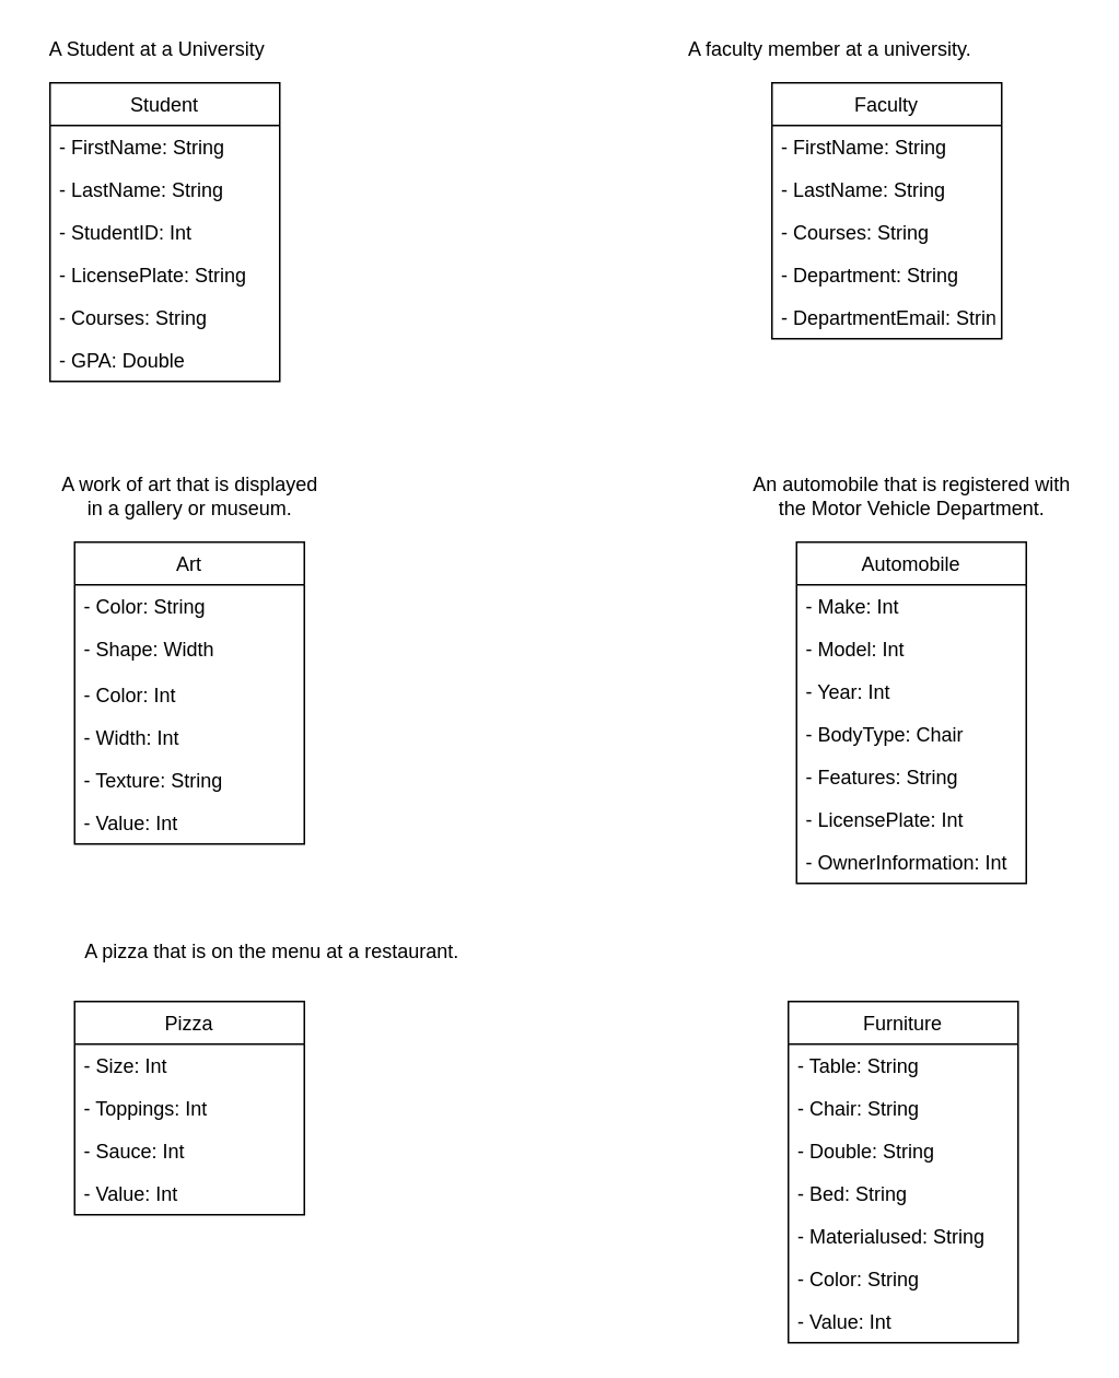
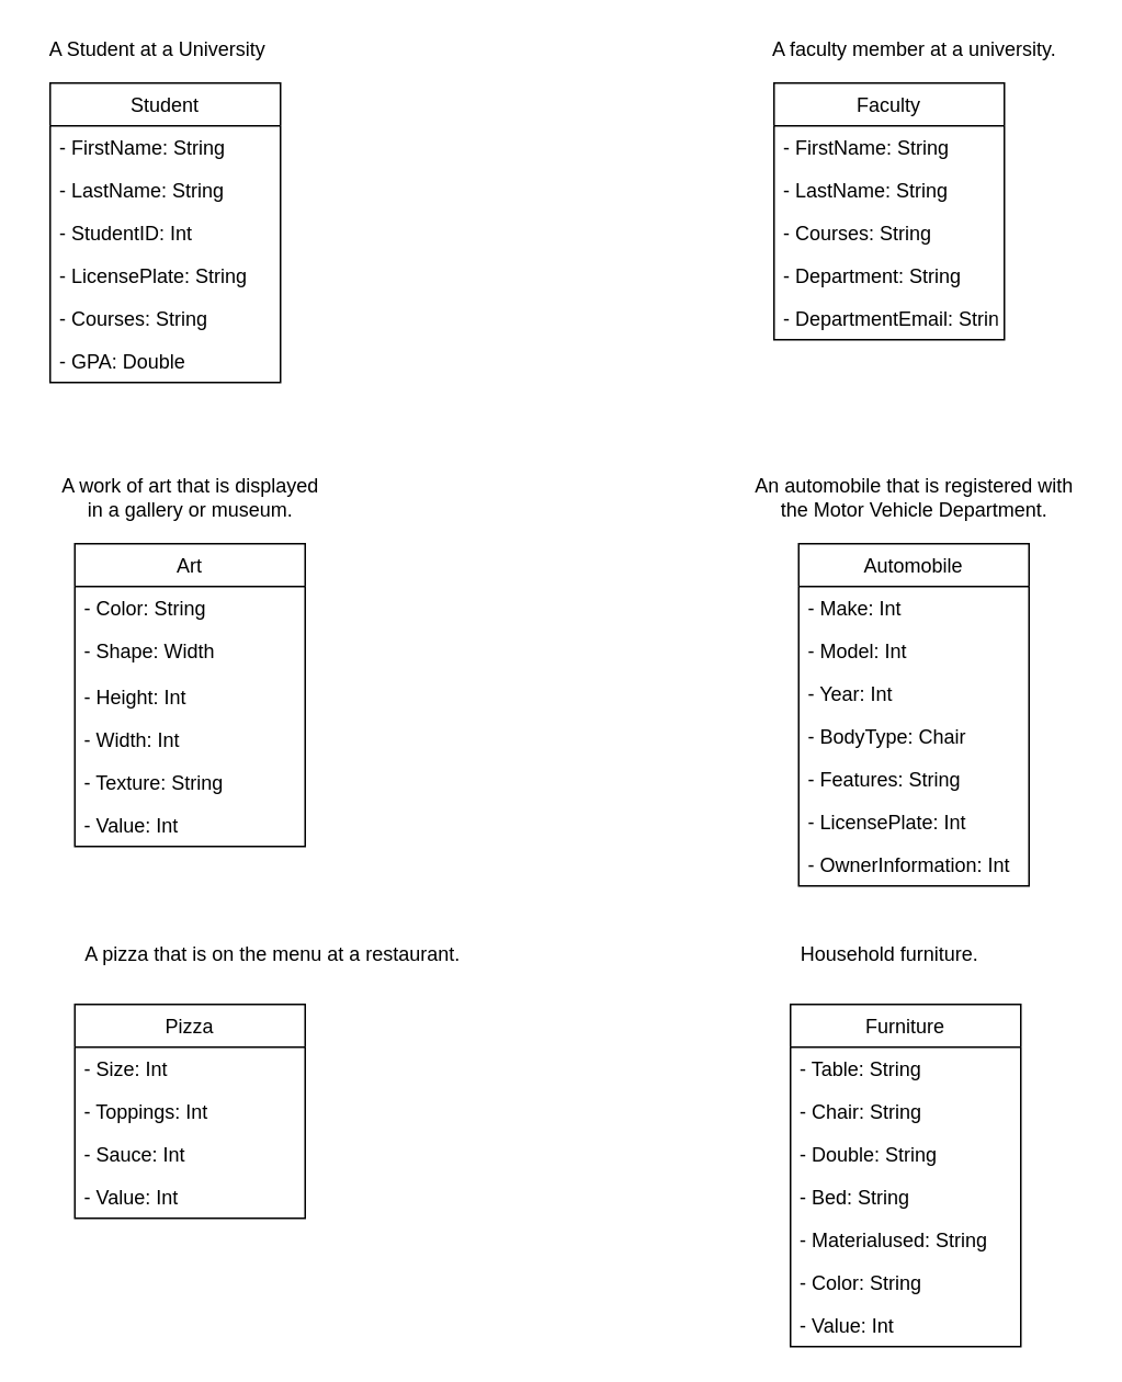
- <mxCell id="45" value="A faculty member at a university." style="text;html=1;align=center;verticalAlign=middle;resizable=0;points=[];autosize=1;strokeColor=none;" vertex="1" parent="1"><mxGeometry x="410" y="20" width="190" height="20" as="geometry" /></mxCell>
+ <mxCell id="45" value="A faculty member at a university." style="text;html=1;align=center;verticalAlign=middle;resizable=0;points=[];autosize=1;strokeColor=none;" vertex="1" parent="1"><mxGeometry x="460" y="20" width="190" height="20" as="geometry" /></mxCell>
- <mxCell id="18" value="- Color: Int" style="text;strokeColor=none;fillColor=none;align=left;verticalAlign=top;spacingLeft=4;spacingRight=4;overflow=hidden;rotatable=0;points=[[0,0.5],[1,0.5]];portConstraint=eastwest;" vertex="1" parent="15"><mxGeometry y="80" width="140" height="26" as="geometry" /></mxCell>
+ <mxCell id="18" value="- Height: Int" style="text;strokeColor=none;fillColor=none;align=left;verticalAlign=top;spacingLeft=4;spacingRight=4;overflow=hidden;rotatable=0;points=[[0,0.5],[1,0.5]];portConstraint=eastwest;" vertex="1" parent="15"><mxGeometry y="80" width="140" height="26" as="geometry" /></mxCell>
+ <mxCell id="48" value="Household furniture.&lt;br/&gt;" style="text;html=1;align=center;verticalAlign=middle;resizable=0;points=[];autosize=1;strokeColor=none;" vertex="1" parent="1"><mxGeometry x="480" y="570" width="120" height="20" as="geometry" /></mxCell>
